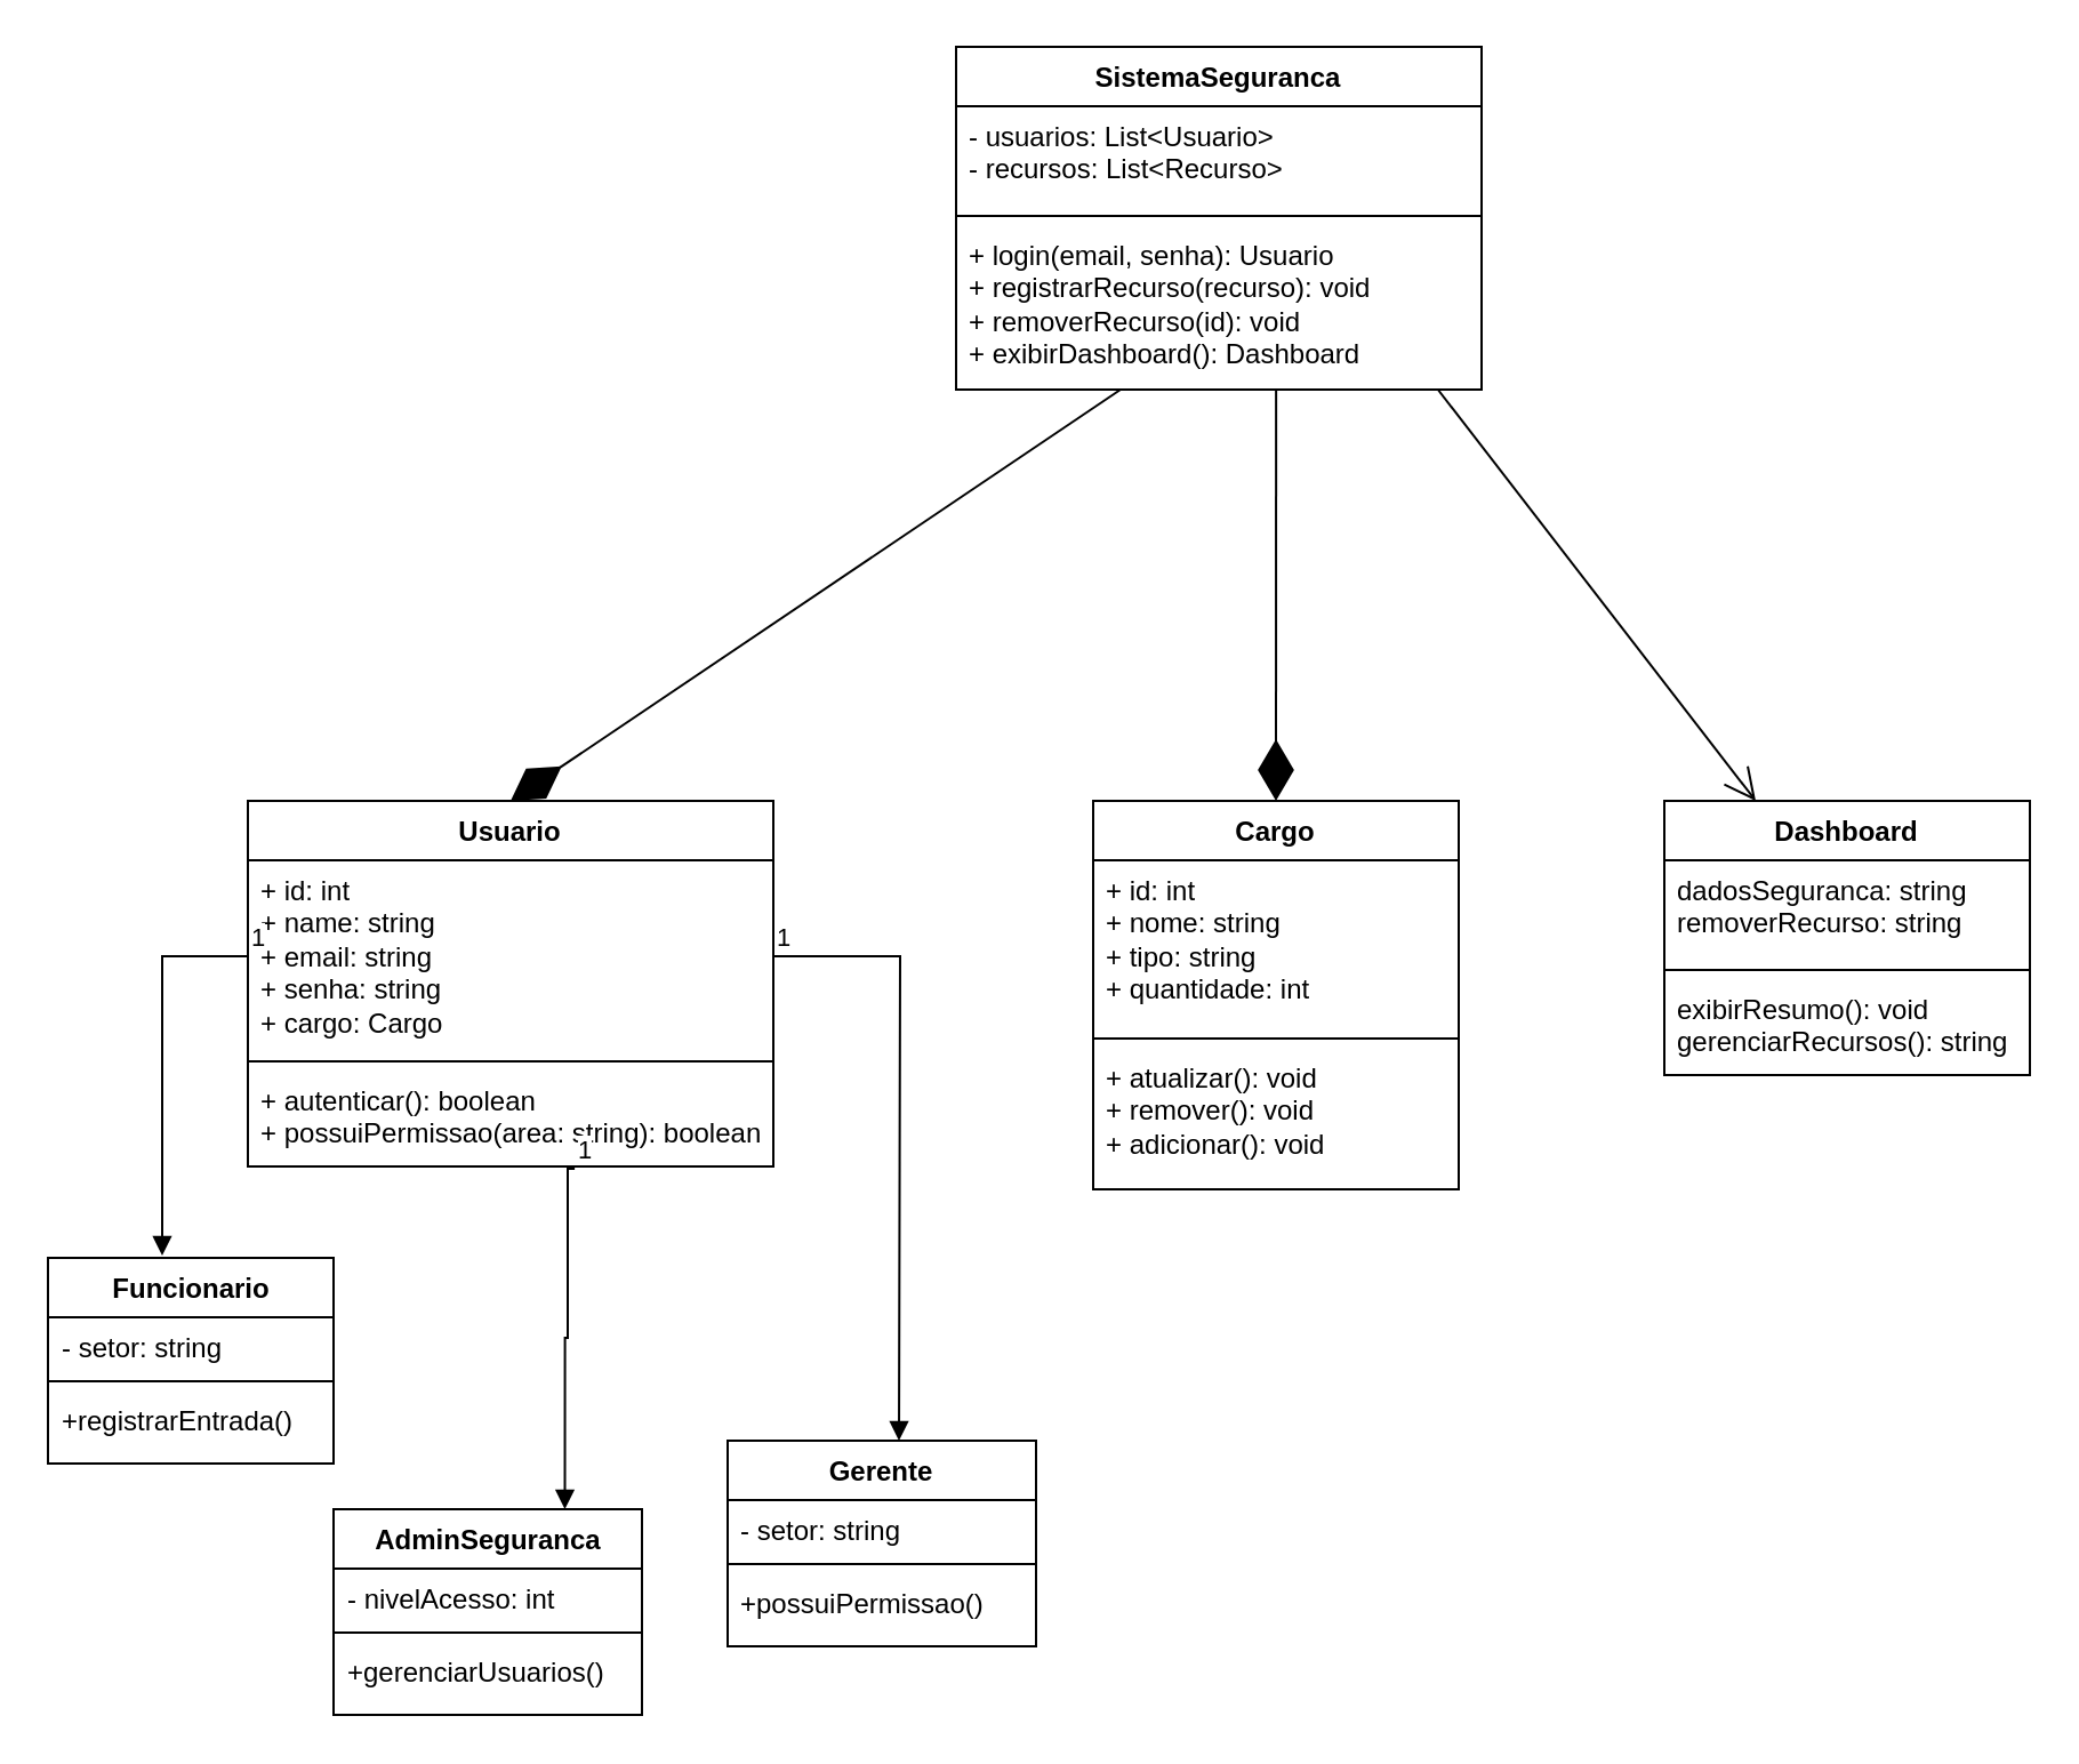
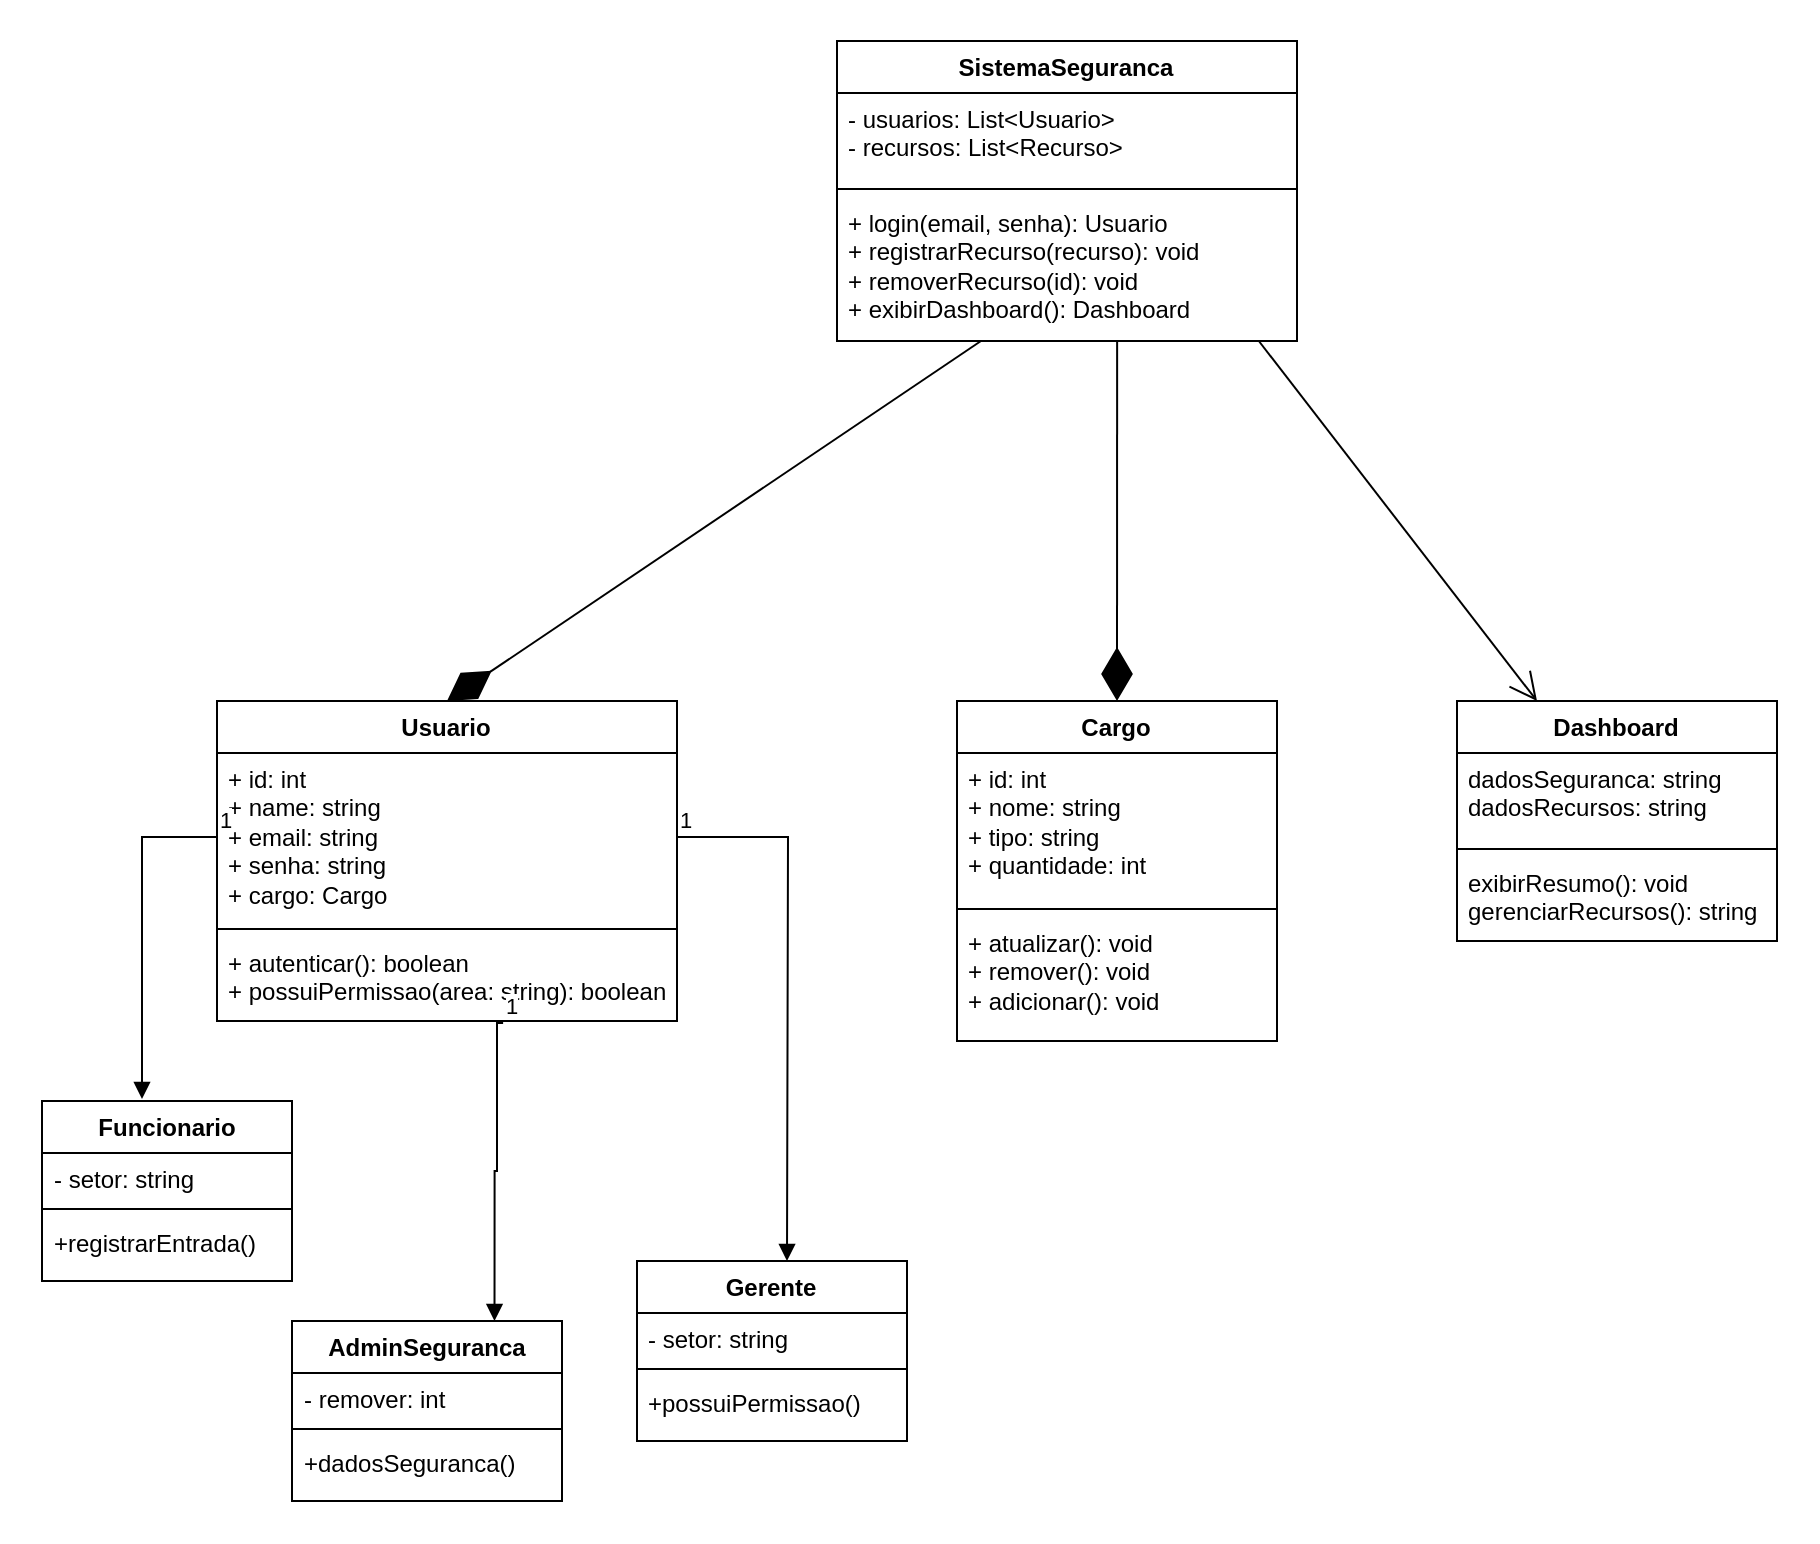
- <mxCell id="35" value="&lt;div&gt;dadosSeguranca: string&lt;/div&gt;&lt;div&gt;removerRecurso: string&lt;/div&gt;&lt;div&gt;&lt;br&gt;&lt;/div&gt;" style="text;strokeColor=none;fillColor=none;align=left;verticalAlign=top;spacingLeft=4;spacingRight=4;overflow=hidden;rotatable=0;points=[[0,0.5],[1,0.5]];portConstraint=eastwest;whiteSpace=wrap;html=1;" parent="34" vertex="1"><mxGeometry y="26" width="160" height="44" as="geometry" /></mxCell>
+ <mxCell id="35" value="&lt;div&gt;dadosSeguranca: string&lt;/div&gt;&lt;div&gt;dadosRecursos: string&lt;/div&gt;&lt;div&gt;&lt;br&gt;&lt;/div&gt;" style="text;strokeColor=none;fillColor=none;align=left;verticalAlign=top;spacingLeft=4;spacingRight=4;overflow=hidden;rotatable=0;points=[[0,0.5],[1,0.5]];portConstraint=eastwest;whiteSpace=wrap;html=1;" parent="34" vertex="1"><mxGeometry y="26" width="160" height="44" as="geometry" /></mxCell>
- <mxCell id="19" value="- nivelAcesso: int" style="text;strokeColor=none;fillColor=none;align=left;verticalAlign=top;spacingLeft=4;spacingRight=4;overflow=hidden;rotatable=0;points=[[0,0.5],[1,0.5]];portConstraint=eastwest;whiteSpace=wrap;html=1;" parent="18" vertex="1"><mxGeometry y="26" width="135" height="24" as="geometry" /></mxCell>
+ <mxCell id="19" value="- remover: int" style="text;strokeColor=none;fillColor=none;align=left;verticalAlign=top;spacingLeft=4;spacingRight=4;overflow=hidden;rotatable=0;points=[[0,0.5],[1,0.5]];portConstraint=eastwest;whiteSpace=wrap;html=1;" parent="18" vertex="1"><mxGeometry y="26" width="135" height="24" as="geometry" /></mxCell>
- <mxCell id="21" value="+gerenciarUsuarios()" style="text;strokeColor=none;fillColor=none;align=left;verticalAlign=top;spacingLeft=4;spacingRight=4;overflow=hidden;rotatable=0;points=[[0,0.5],[1,0.5]];portConstraint=eastwest;whiteSpace=wrap;html=1;" parent="18" vertex="1"><mxGeometry y="58" width="135" height="32" as="geometry" /></mxCell>
+ <mxCell id="21" value="+dadosSeguranca()" style="text;strokeColor=none;fillColor=none;align=left;verticalAlign=top;spacingLeft=4;spacingRight=4;overflow=hidden;rotatable=0;points=[[0,0.5],[1,0.5]];portConstraint=eastwest;whiteSpace=wrap;html=1;" parent="18" vertex="1"><mxGeometry y="58" width="135" height="32" as="geometry" /></mxCell>
